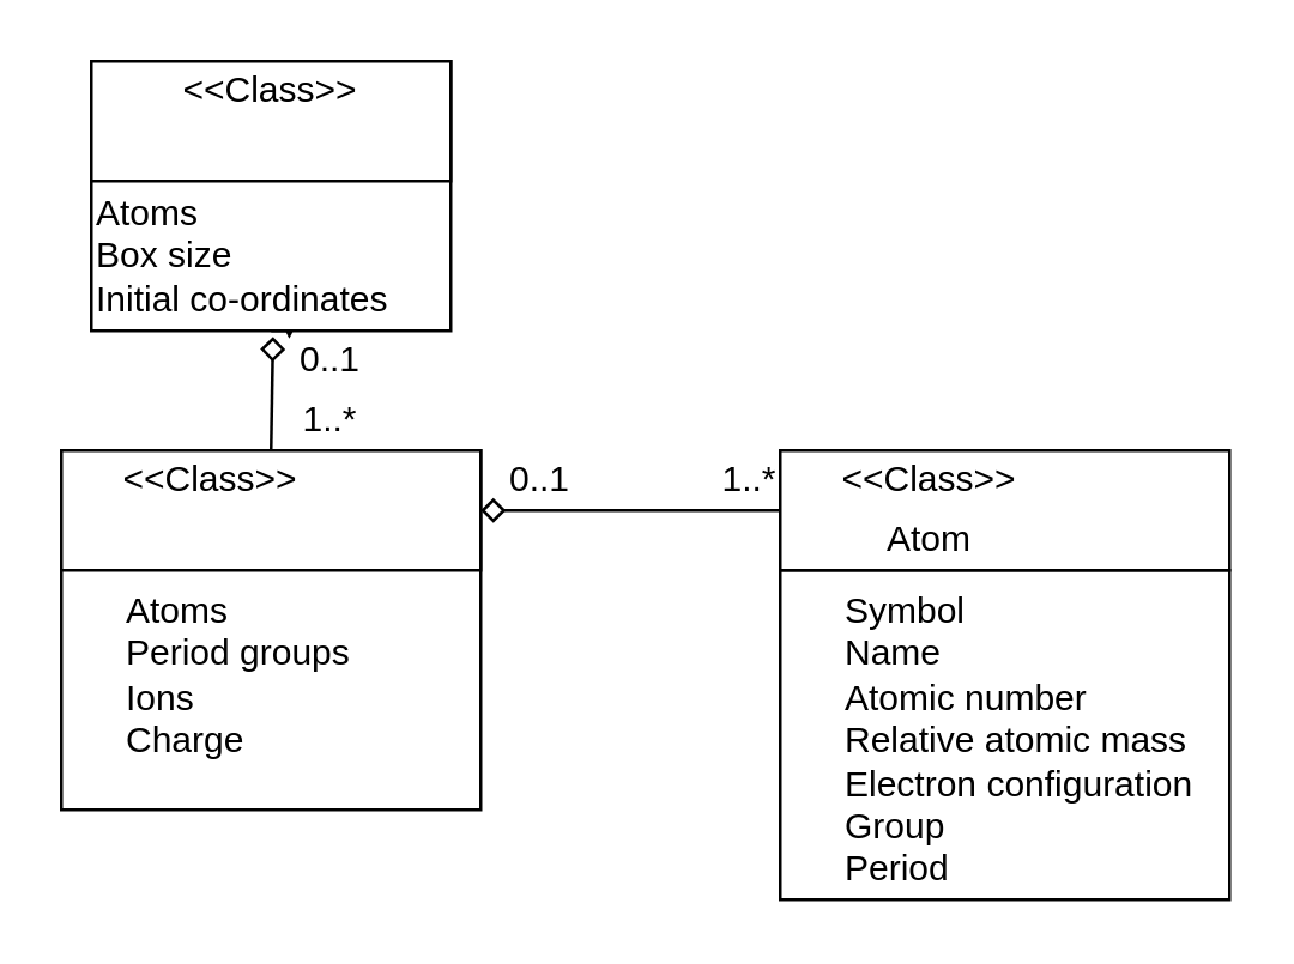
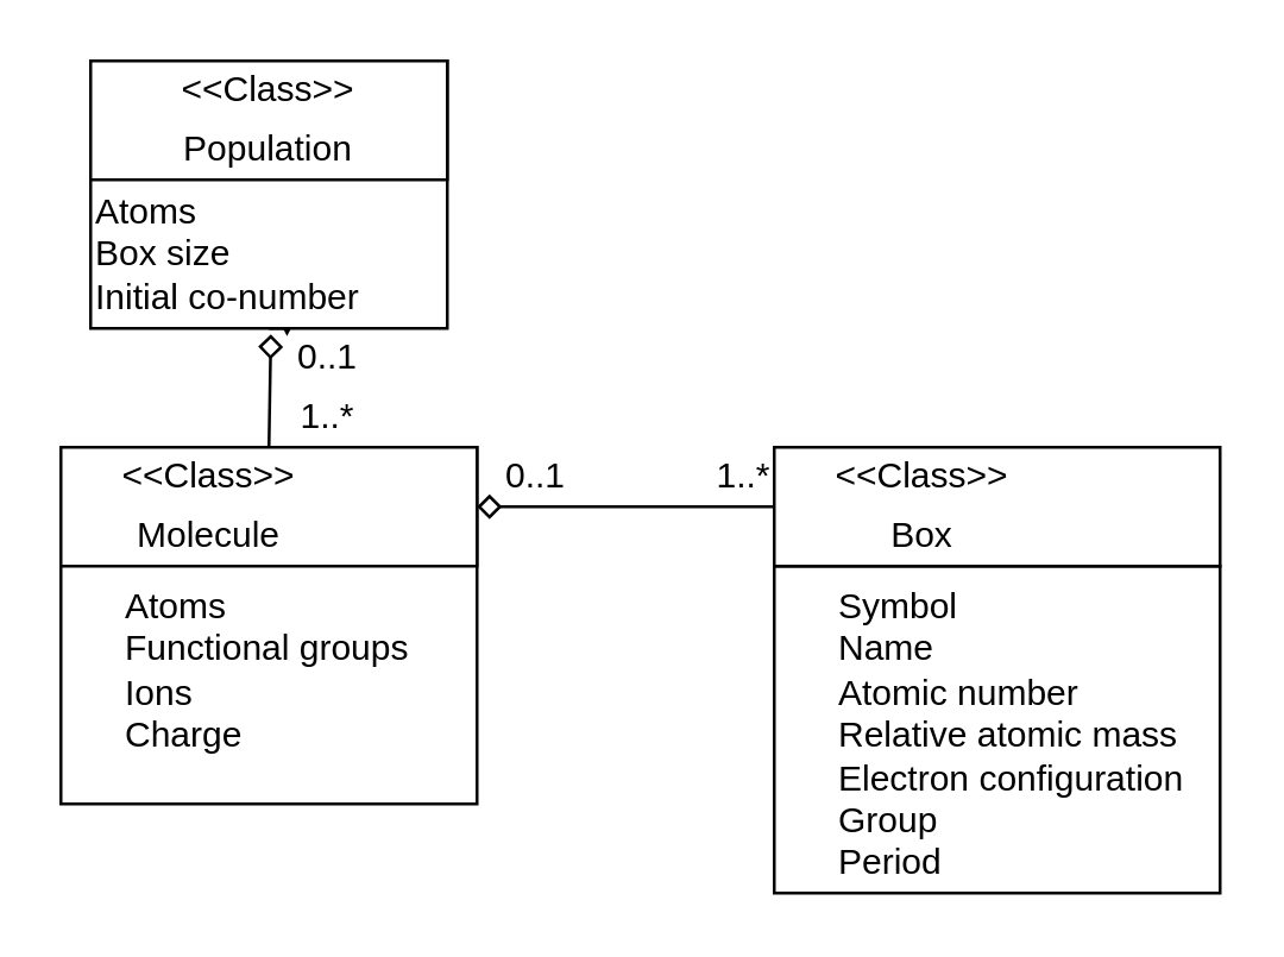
+ <mxCell id="19" value="Population" style="text;html=1;strokeColor=none;fillColor=none;align=center;verticalAlign=middle;whiteSpace=wrap;rounded=0;" vertex="1" parent="1"><mxGeometry x="70" y="40" width="40" height="20" as="geometry" /></mxCell>
- <mxCell id="21" value="Atoms&lt;br&gt;Box size&lt;br&gt;Initial co-ordinates" style="text;html=1;strokeColor=none;fillColor=none;align=left;verticalAlign=middle;whiteSpace=wrap;rounded=0;" vertex="1" parent="1"><mxGeometry x="30" y="60" width="160" height="50" as="geometry" /></mxCell>
+ <mxCell id="21" value="Atoms&lt;br&gt;Box size&lt;br&gt;Initial co-number" style="text;html=1;strokeColor=none;fillColor=none;align=left;verticalAlign=middle;whiteSpace=wrap;rounded=0;" vertex="1" parent="1"><mxGeometry x="30" y="60" width="160" height="50" as="geometry" /></mxCell>
+ <mxCell id="11" value="Molecule" style="text;html=1;strokeColor=none;fillColor=none;align=center;verticalAlign=middle;whiteSpace=wrap;rounded=0;" parent="1" vertex="1"><mxGeometry x="50" y="170" width="40" height="20" as="geometry" /></mxCell>
- <mxCell id="12" value="Atom" style="text;html=1;strokeColor=none;fillColor=none;align=center;verticalAlign=middle;whiteSpace=wrap;rounded=0;" parent="1" vertex="1"><mxGeometry x="290" y="170" width="40" height="20" as="geometry" /></mxCell>
+ <mxCell id="12" value="Box" style="text;html=1;strokeColor=none;fillColor=none;align=center;verticalAlign=middle;whiteSpace=wrap;rounded=0;" parent="1" vertex="1"><mxGeometry x="290" y="170" width="40" height="20" as="geometry" /></mxCell>
- <mxCell id="14" value="Atoms&lt;br&gt;Period groups&lt;br&gt;Ions&lt;br&gt;Charge" style="text;html=1;strokeColor=none;fillColor=none;align=left;verticalAlign=top;whiteSpace=wrap;rounded=0;" parent="1" vertex="1"><mxGeometry x="40" y="190" width="100" height="80" as="geometry" /></mxCell>
+ <mxCell id="14" value="Atoms&lt;br&gt;Functional groups&lt;br&gt;Ions&lt;br&gt;Charge" style="text;html=1;strokeColor=none;fillColor=none;align=left;verticalAlign=top;whiteSpace=wrap;rounded=0;" parent="1" vertex="1"><mxGeometry x="40" y="190" width="100" height="80" as="geometry" /></mxCell>
